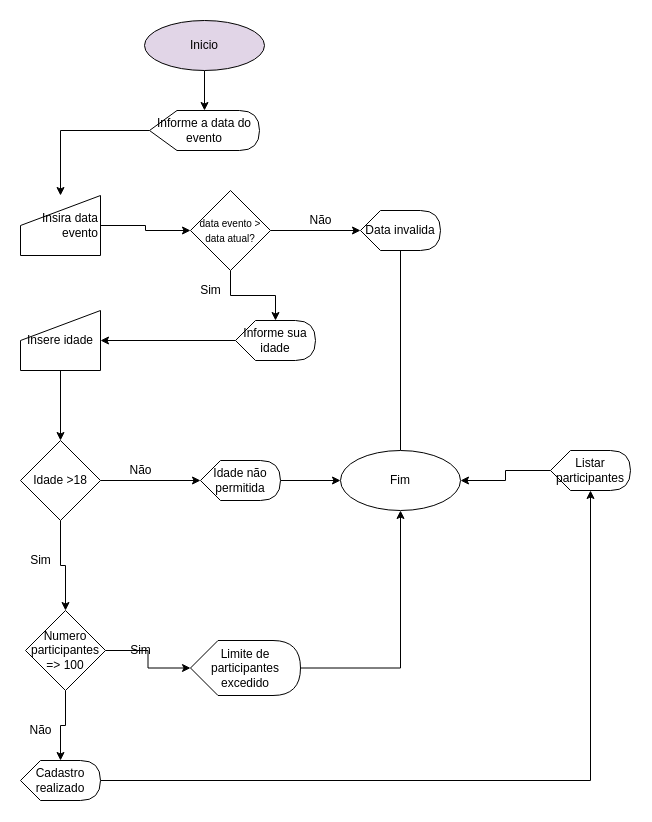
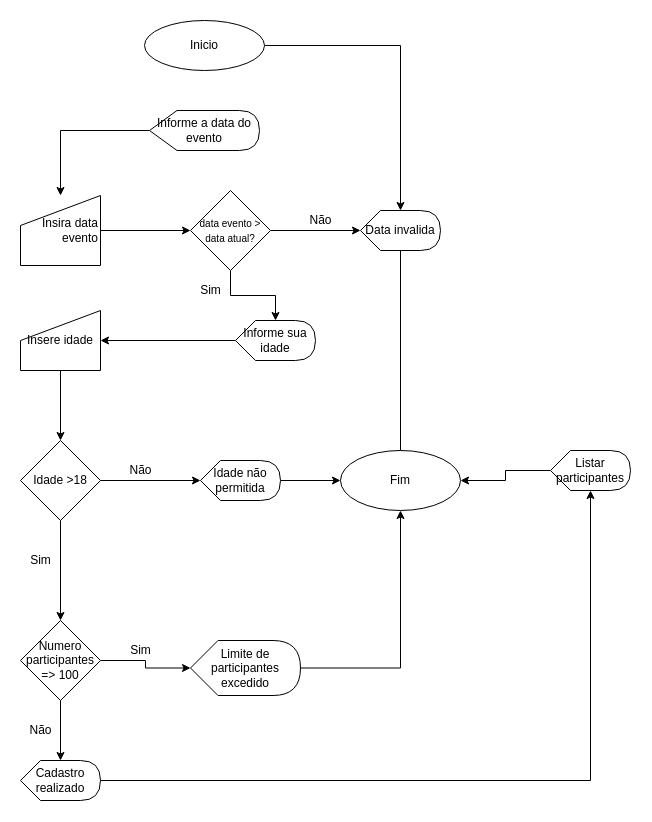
- <mxCell id="3" value="Inicio" style="ellipse;whiteSpace=wrap;html=1;fillColor=#e1d5e7;" parent="1" vertex="1"><mxGeometry x="144" y="20" width="120" height="50" as="geometry" /></mxCell>
+ <mxCell id="3" value="Inicio" style="ellipse;whiteSpace=wrap;html=1;" parent="1" vertex="1"><mxGeometry x="144" y="20" width="120" height="50" as="geometry" /></mxCell>
- <mxCell id="2" value="" style="edgeStyle=orthogonalEdgeStyle;rounded=0;orthogonalLoop=1;jettySize=auto;html=1;" edge="1" parent="1" source="3" target="5"><mxGeometry relative="1" as="geometry" /></mxCell>
+ <mxCell id="2" value="" style="edgeStyle=orthogonalEdgeStyle;rounded=0;orthogonalLoop=1;jettySize=auto;html=1;" edge="1" parent="1" source="3" target="12"><mxGeometry relative="1" as="geometry" /></mxCell>
- <mxCell id="7" value="&lt;div&gt;&lt;span&gt;Insira data evento&lt;/span&gt;&lt;/div&gt;" style="shape=manualInput;whiteSpace=wrap;html=1;align=right;" vertex="1" parent="1"><mxGeometry x="20" y="195" width="80" height="60" as="geometry" /></mxCell>
+ <mxCell id="7" value="&lt;div&gt;&lt;span&gt;Insira data evento&lt;/span&gt;&lt;/div&gt;" style="shape=manualInput;whiteSpace=wrap;html=1;align=right;" vertex="1" parent="1"><mxGeometry x="20" y="195" width="80" height="70" as="geometry" /></mxCell>
- <mxCell id="26" value="Numero participantes =&amp;gt; 100" style="rhombus;whiteSpace=wrap;html=1;" vertex="1" parent="1"><mxGeometry x="25" y="610" width="80" height="80" as="geometry" /></mxCell>
+ <mxCell id="26" value="Numero participantes =&amp;gt; 100" style="rhombus;whiteSpace=wrap;html=1;" vertex="1" parent="1"><mxGeometry x="20" y="620" width="80" height="80" as="geometry" /></mxCell>
